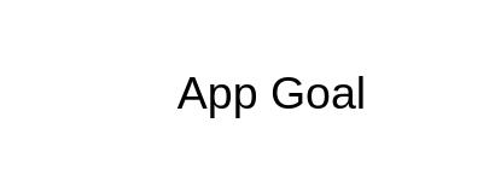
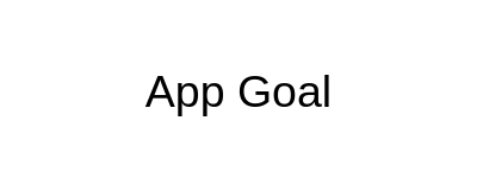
- <mxCell id="2" value="App Goal" style="text;html=1;strokeColor=none;fillColor=none;align=center;verticalAlign=middle;whiteSpace=wrap;rounded=0;fontStyle=0;fontSize=15;" vertex="1" parent="1"><mxGeometry x="30" y="20" width="120" height="20" as="geometry" /></mxCell>
+ <mxCell id="2" value="App Goal" style="text;html=1;strokeColor=none;fillColor=none;align=center;verticalAlign=middle;whiteSpace=wrap;rounded=0;fontStyle=0;fontSize=15;" vertex="1" parent="1"><mxGeometry x="20" y="20" width="120" height="20" as="geometry" /></mxCell>
